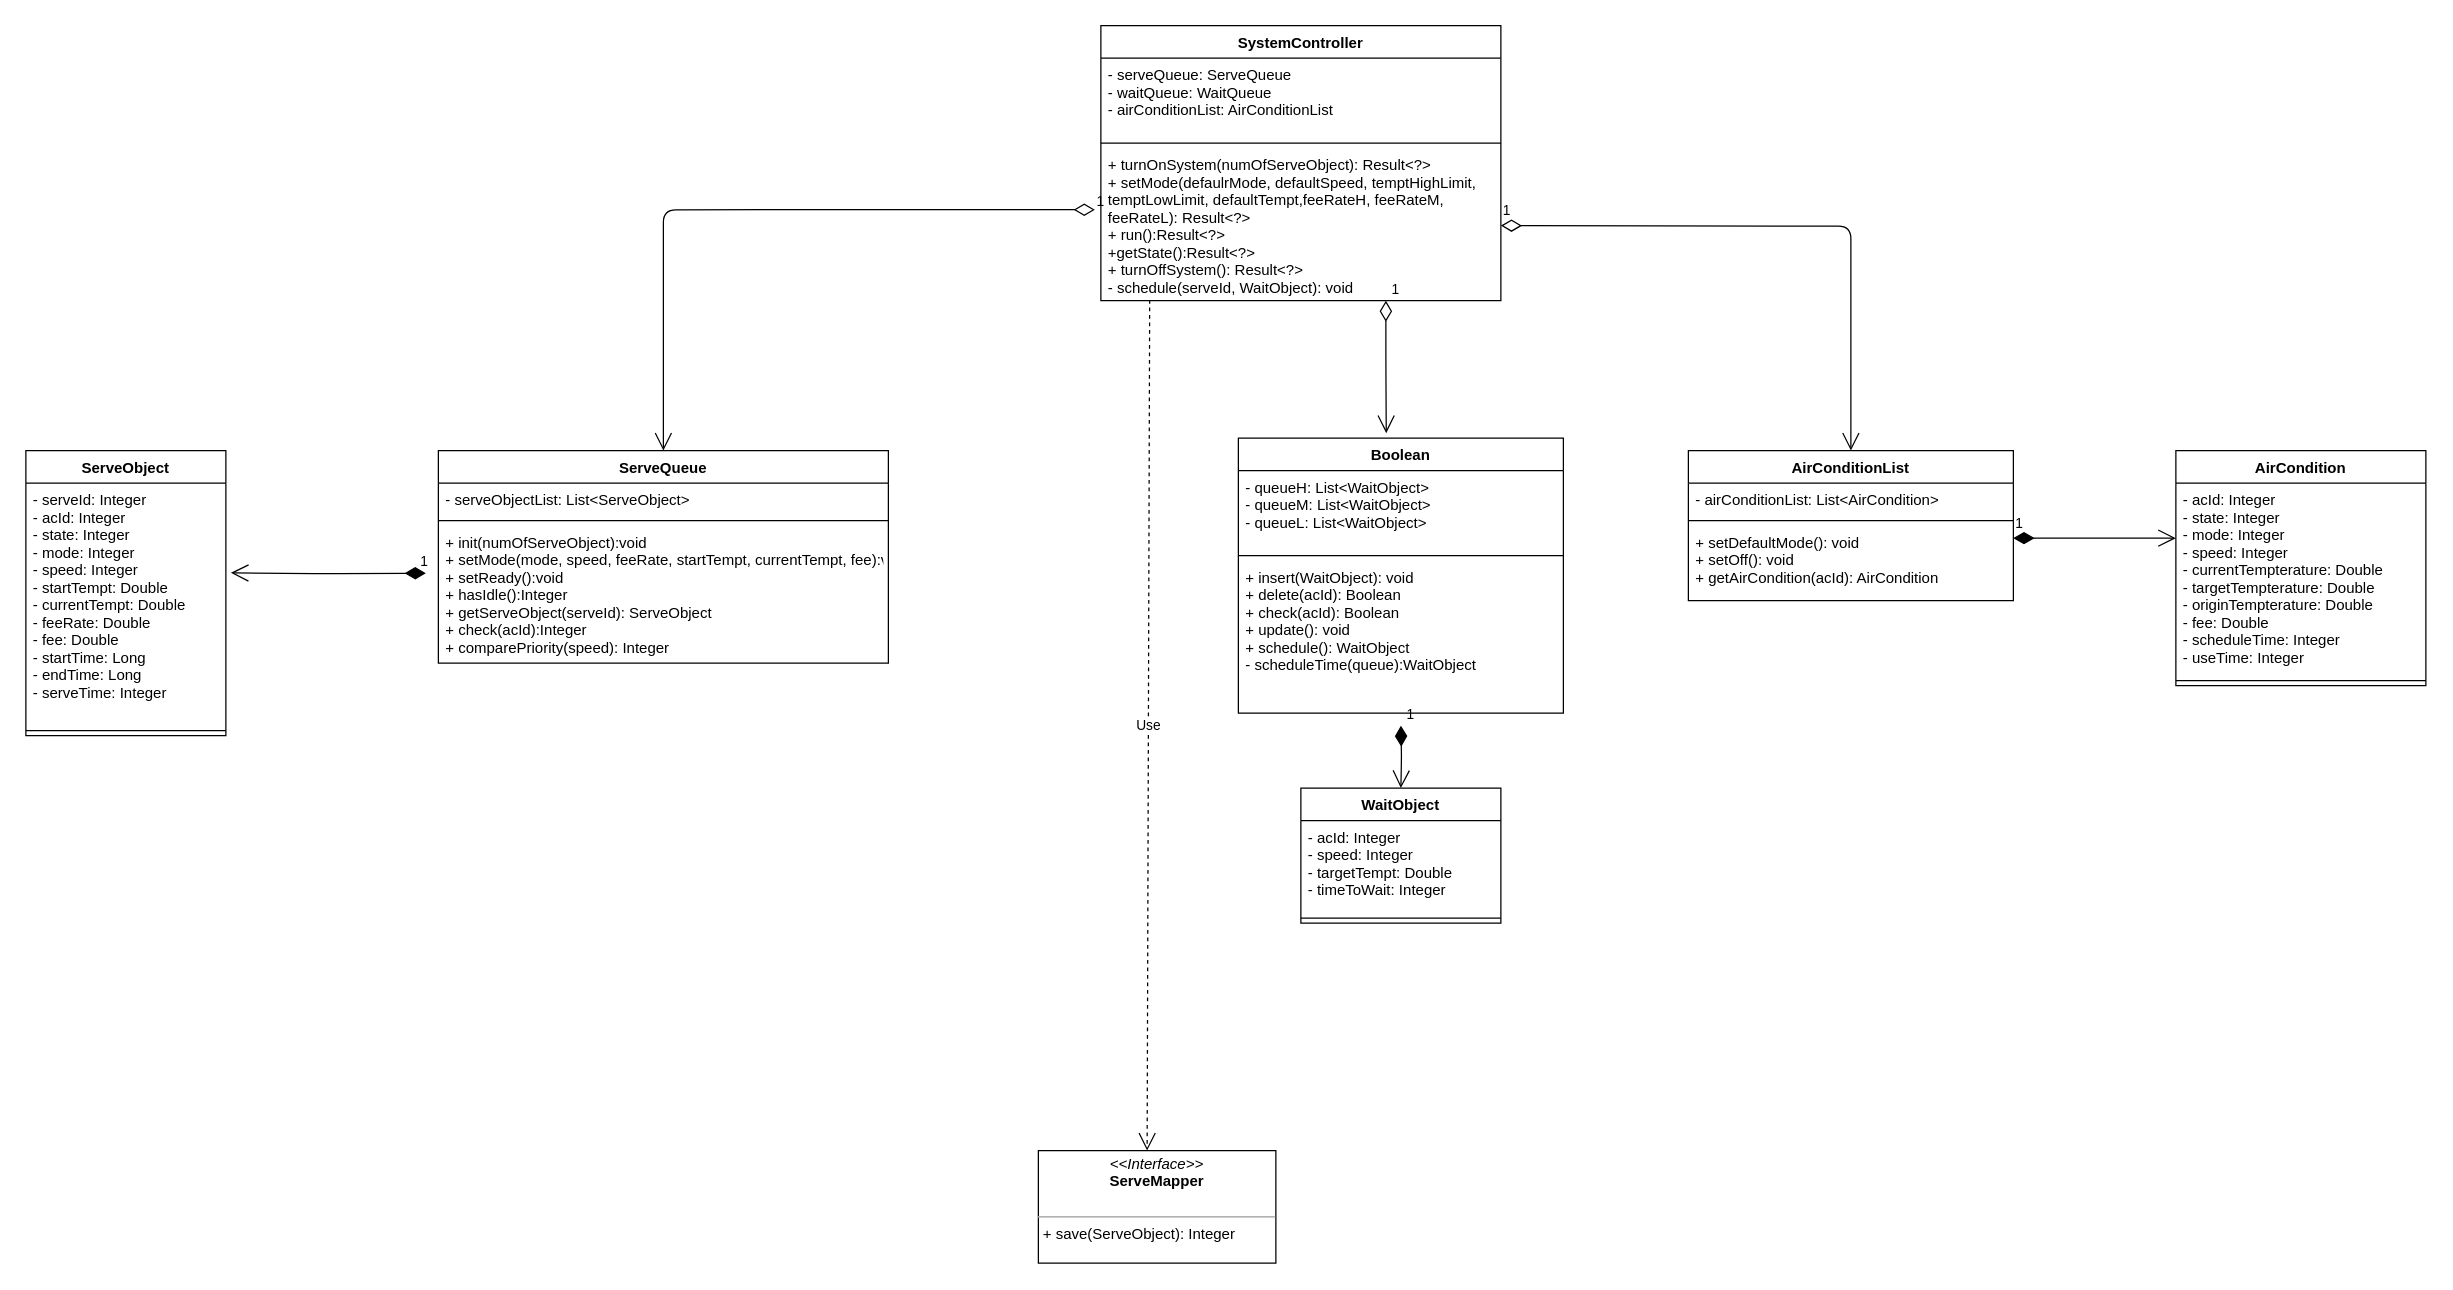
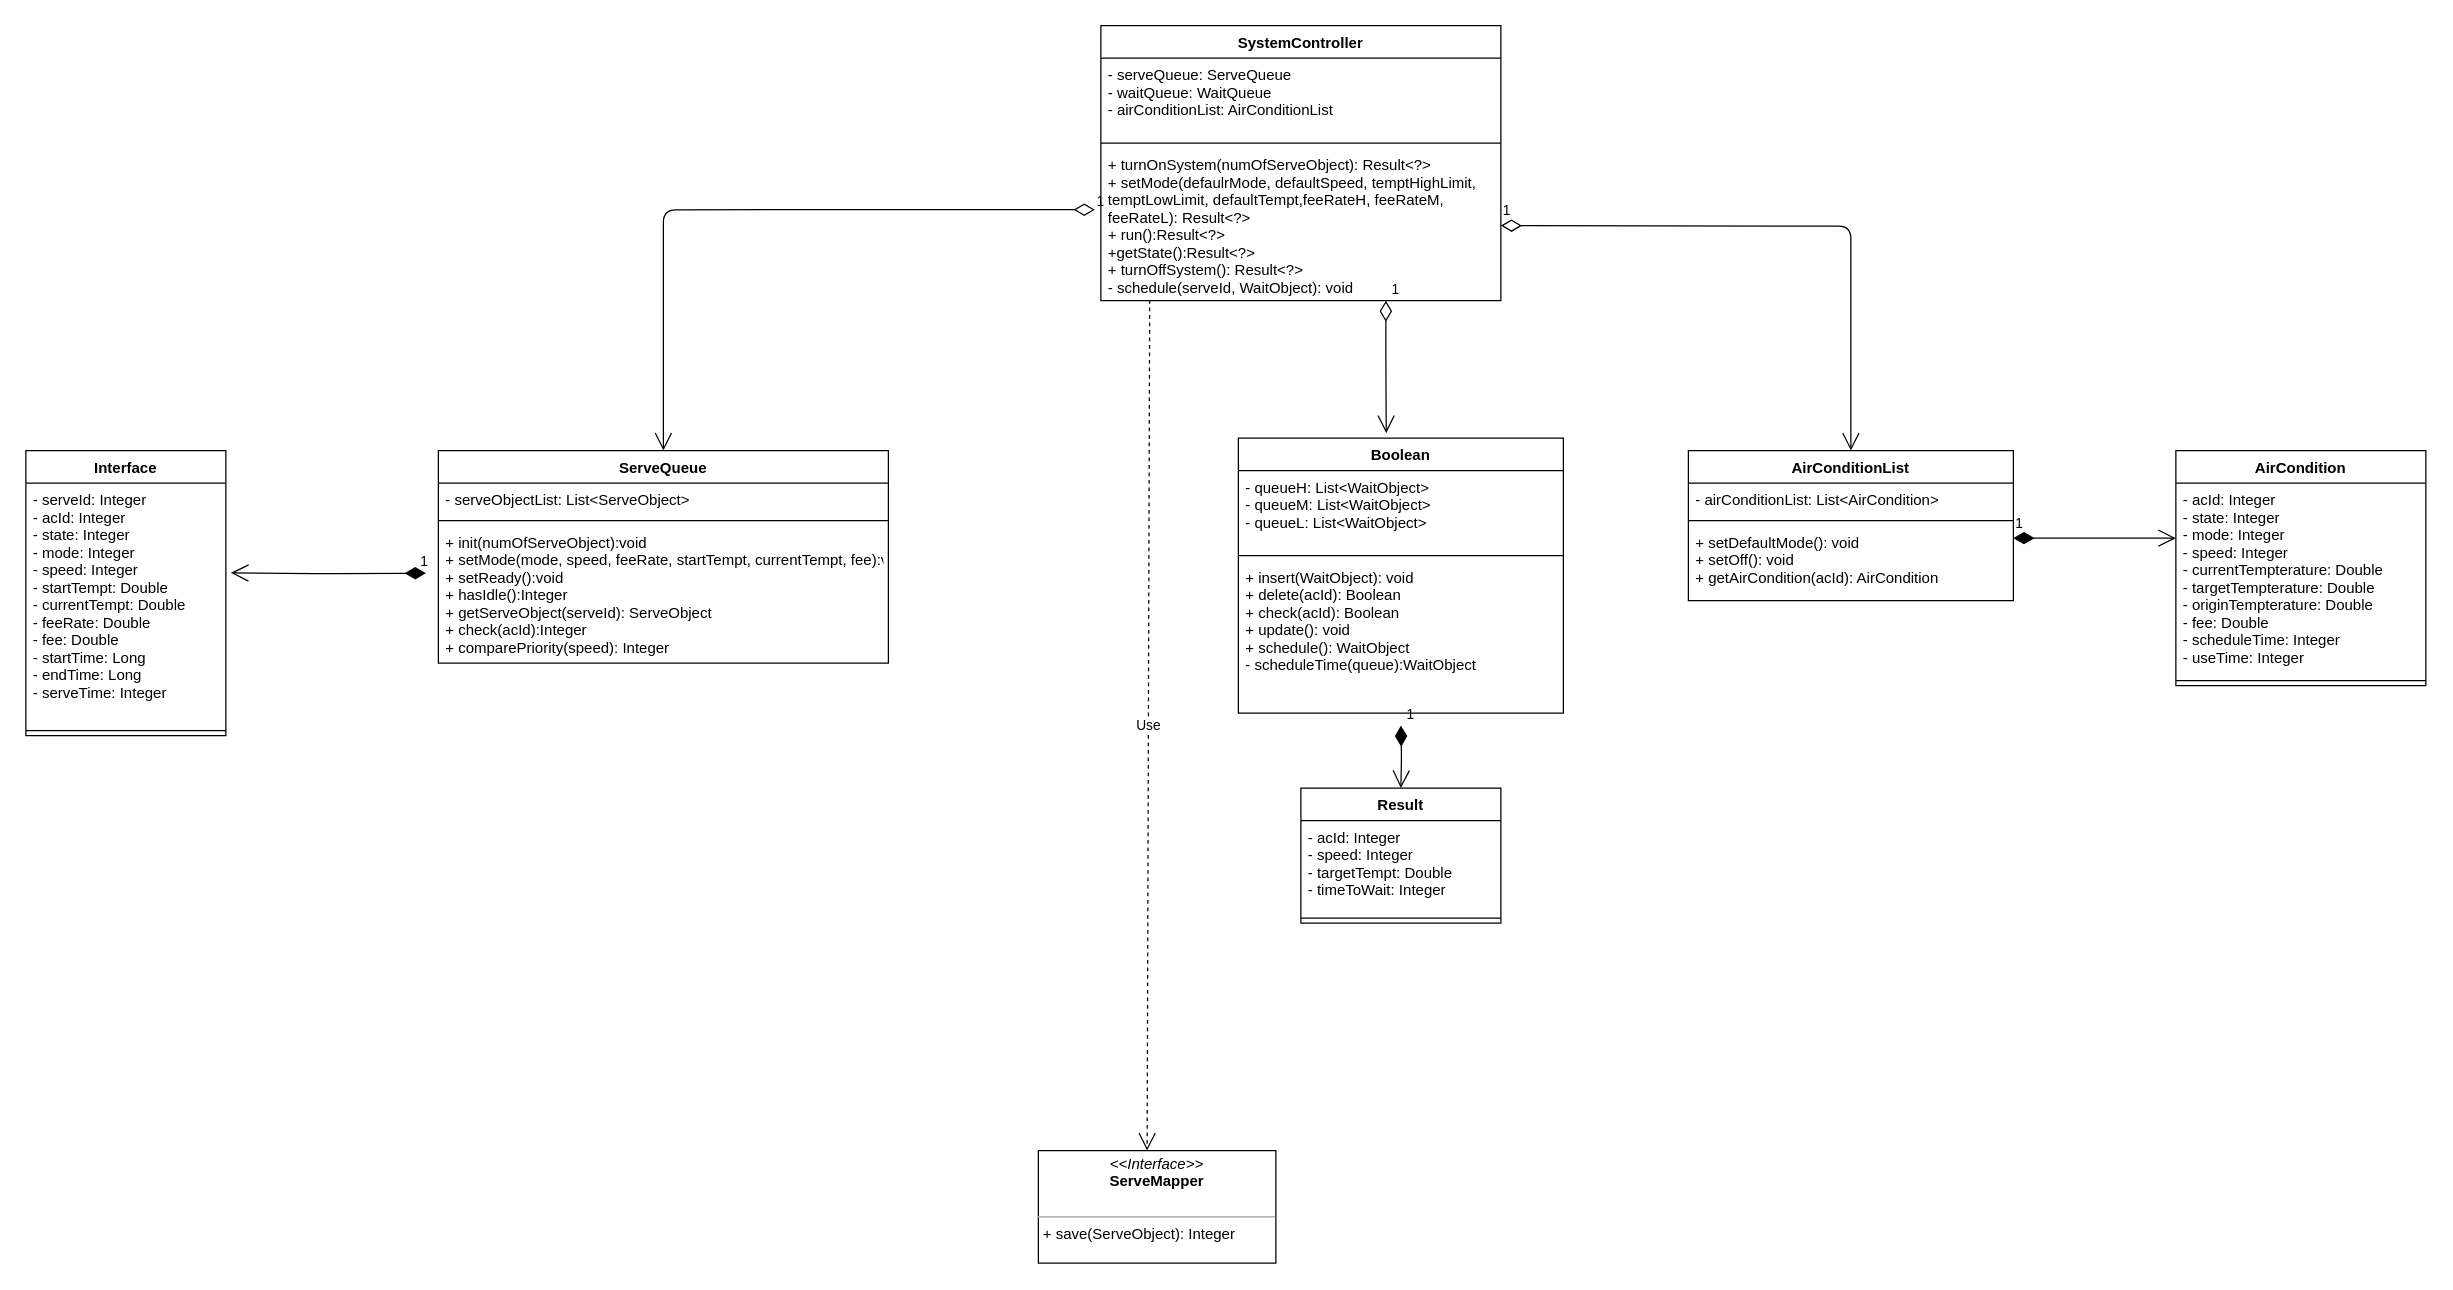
- <mxCell id="19" value="ServeObject" style="swimlane;fontStyle=1;align=center;verticalAlign=top;childLayout=stackLayout;horizontal=1;startSize=26;horizontalStack=0;resizeParent=1;resizeParentMax=0;resizeLast=0;collapsible=1;marginBottom=0;" parent="1" vertex="1"><mxGeometry x="20" y="360" width="160" height="228" as="geometry" /></mxCell>
+ <mxCell id="19" value="Interface" style="swimlane;fontStyle=1;align=center;verticalAlign=top;childLayout=stackLayout;horizontal=1;startSize=26;horizontalStack=0;resizeParent=1;resizeParentMax=0;resizeLast=0;collapsible=1;marginBottom=0;" parent="1" vertex="1"><mxGeometry x="20" y="360" width="160" height="228" as="geometry" /></mxCell>
- <mxCell id="30" value="WaitObject" style="swimlane;fontStyle=1;align=center;verticalAlign=top;childLayout=stackLayout;horizontal=1;startSize=26;horizontalStack=0;resizeParent=1;resizeParentMax=0;resizeLast=0;collapsible=1;marginBottom=0;" parent="1" vertex="1"><mxGeometry x="1040" y="630" width="160" height="108" as="geometry" /></mxCell>
+ <mxCell id="30" value="Result" style="swimlane;fontStyle=1;align=center;verticalAlign=top;childLayout=stackLayout;horizontal=1;startSize=26;horizontalStack=0;resizeParent=1;resizeParentMax=0;resizeLast=0;collapsible=1;marginBottom=0;" parent="1" vertex="1"><mxGeometry x="1040" y="630" width="160" height="108" as="geometry" /></mxCell>
